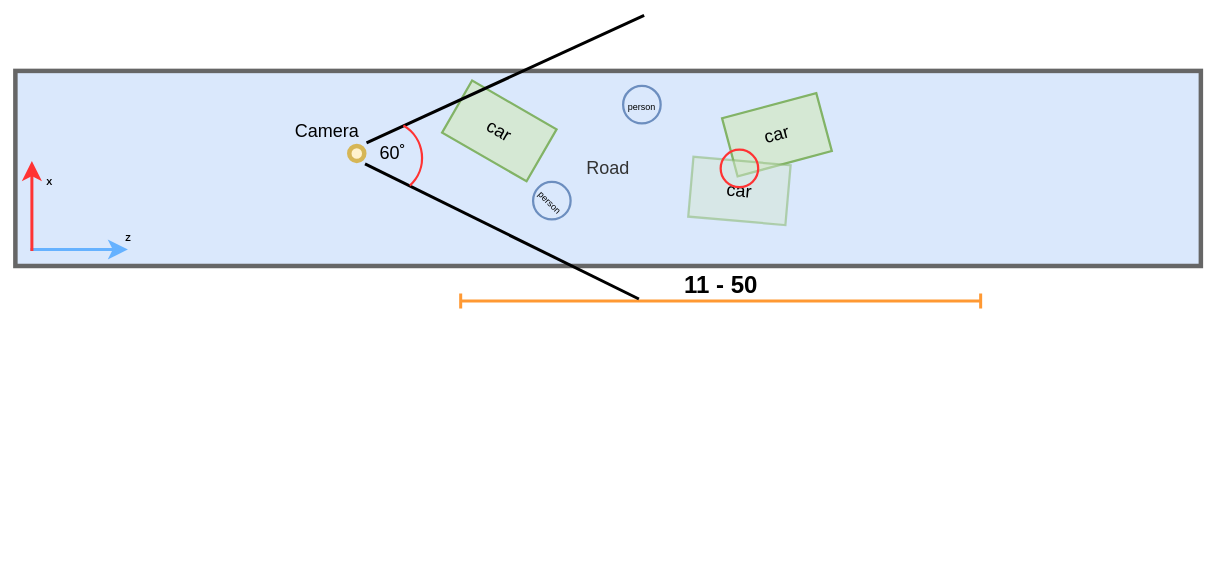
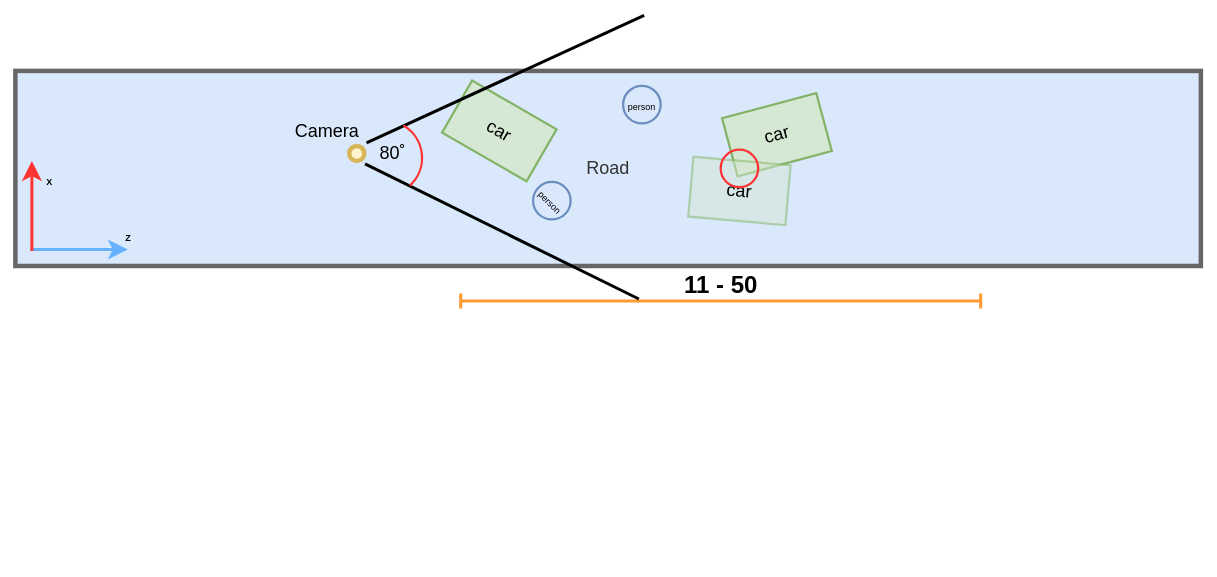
- <mxCell id="20" value="&lt;font style=&quot;font-size: 24px;&quot;&gt;60˚&lt;/font&gt;" style="text;html=1;strokeColor=none;fillColor=none;align=center;verticalAlign=middle;whiteSpace=wrap;rounded=0;strokeWidth=3;fontSize=12;fontColor=#000000;" vertex="1" parent="1"><mxGeometry x="493" y="189" width="60" height="30" as="geometry" /></mxCell>
+ <mxCell id="20" value="&lt;font style=&quot;font-size: 24px;&quot;&gt;80˚&lt;/font&gt;" style="text;html=1;strokeColor=none;fillColor=none;align=center;verticalAlign=middle;whiteSpace=wrap;rounded=0;strokeWidth=3;fontSize=12;fontColor=#000000;" vertex="1" parent="1"><mxGeometry x="493" y="189" width="60" height="30" as="geometry" /></mxCell>
